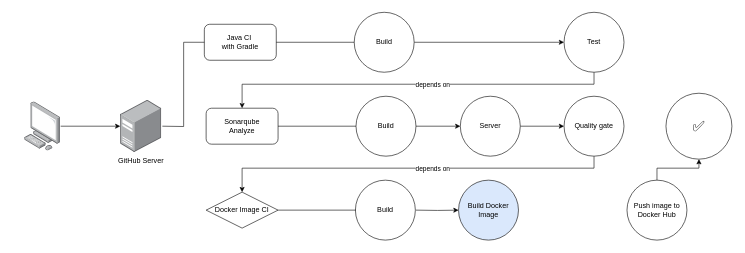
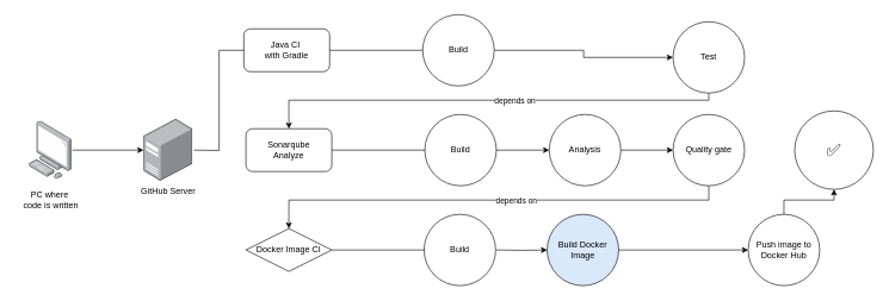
- <mxCell id="12" value="Test" style="ellipse;whiteSpace=wrap;html=1;aspect=fixed;" parent="1" vertex="1"><mxGeometry x="940" y="20" width="100" height="100" as="geometry" /></mxCell>
+ <mxCell id="12" value="Test" style="ellipse;whiteSpace=wrap;html=1;aspect=fixed;" parent="1" vertex="1"><mxGeometry x="940" y="30" width="100" height="100" as="geometry" /></mxCell>
- <mxCell id="23" value="Server" style="ellipse;whiteSpace=wrap;html=1;aspect=fixed;" parent="1" vertex="1"><mxGeometry x="767" y="160" width="100" height="100" as="geometry" /></mxCell>
+ <mxCell id="23" value="Analysis" style="ellipse;whiteSpace=wrap;html=1;aspect=fixed;" parent="1" vertex="1"><mxGeometry x="767" y="160" width="100" height="100" as="geometry" /></mxCell>
+ <mxCell id="21" value="PC where&amp;nbsp;&lt;div&gt;code is written&lt;/div&gt;" style="text;html=1;align=center;verticalAlign=middle;resizable=0;points=[];autosize=1;strokeColor=none;fillColor=none;" parent="1" vertex="1"><mxGeometry x="20.18" y="260" width="100" height="40" as="geometry" /></mxCell>
+ <mxCell id="28" value="" style="edgeStyle=orthogonalEdgeStyle;rounded=0;orthogonalLoop=1;jettySize=auto;html=1;entryX=0;entryY=0.5;entryDx=0;entryDy=0;" parent="1" source="27" target="30" edge="1"><mxGeometry relative="1" as="geometry"><mxPoint x="860" y="350" as="sourcePoint" /><mxPoint x="1135" y="440" as="targetPoint" /></mxGeometry></mxCell>
